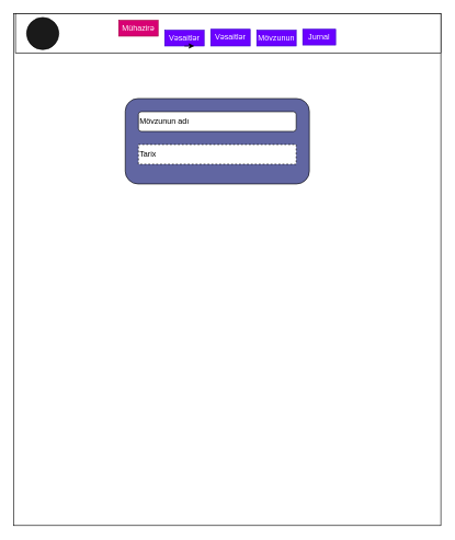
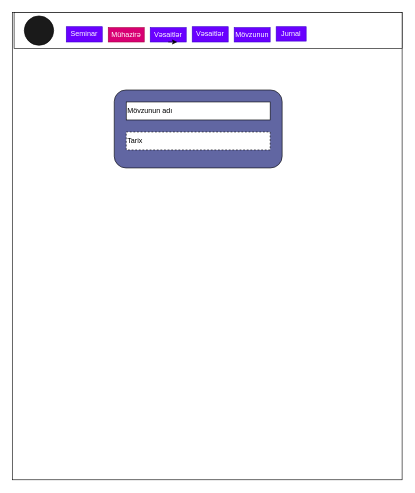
- <mxCell id="8" value="Mühazirə" style="text;html=1;strokeColor=#A50040;fillColor=#d80073;align=center;verticalAlign=middle;whiteSpace=wrap;rounded=0;fontColor=#ffffff;" parent="1" vertex="1"><mxGeometry x="180" y="30" width="60" height="24" as="geometry" /></mxCell>
+ <mxCell id="8" value="Mühazirə" style="text;html=1;strokeColor=#A50040;fillColor=#d80073;align=center;verticalAlign=middle;whiteSpace=wrap;rounded=0;fontColor=#ffffff;" parent="1" vertex="1"><mxGeometry x="180" y="45" width="60" height="24" as="geometry" /></mxCell>
+ <mxCell id="7" value="Seminar" style="text;html=1;strokeColor=#3700CC;fillColor=#6a00ff;align=center;verticalAlign=middle;whiteSpace=wrap;rounded=0;fontColor=#ffffff;" parent="1" vertex="1"><mxGeometry x="110" y="43.5" width="60" height="25.5" as="geometry" /></mxCell>
- <mxCell id="14" value="Mövzunun adı&amp;nbsp;" style="whiteSpace=wrap;html=1;align=left;rounded=1;" vertex="1" parent="1"><mxGeometry x="210" y="169" width="240" height="30" as="geometry" /></mxCell>
+ <mxCell id="14" value="Mövzunun adı&amp;nbsp;" style="rounded=0;whiteSpace=wrap;html=1;align=left;" vertex="1" parent="1"><mxGeometry x="210" y="169" width="240" height="30" as="geometry" /></mxCell>
